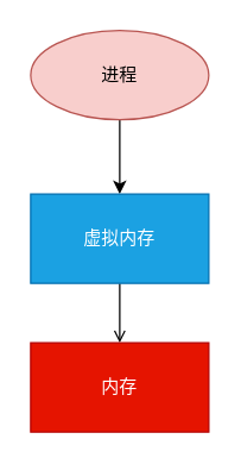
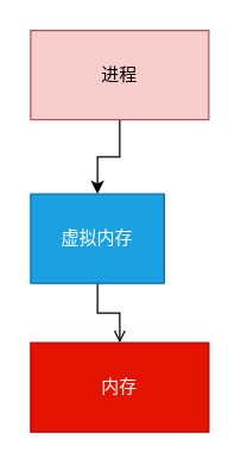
- <mxCell id="3" value="进程" style="ellipse;whiteSpace=wrap;html=1;fillColor=#f8cecc;strokeColor=#b85450;" parent="1" vertex="1"><mxGeometry x="20" y="20" width="120" height="60" as="geometry" /></mxCell>
+ <mxCell id="3" value="进程" style="rounded=0;whiteSpace=wrap;html=1;fillColor=#f8cecc;strokeColor=#b85450;" parent="1" vertex="1"><mxGeometry x="20" y="20" width="120" height="60" as="geometry" /></mxCell>
- <mxCell id="5" value="虚拟内存" style="whiteSpace=wrap;html=1;rounded=0;fillColor=#1ba1e2;fontColor=#ffffff;strokeColor=#006EAF;" parent="1" vertex="1"><mxGeometry x="20" y="130" width="120" height="60" as="geometry" /></mxCell>
+ <mxCell id="5" value="虚拟内存" style="whiteSpace=wrap;html=1;rounded=0;fillColor=#1ba1e2;fontColor=#ffffff;strokeColor=#006EAF;" parent="1" vertex="1"><mxGeometry x="20" y="130" width="90" height="60" as="geometry" /></mxCell>
